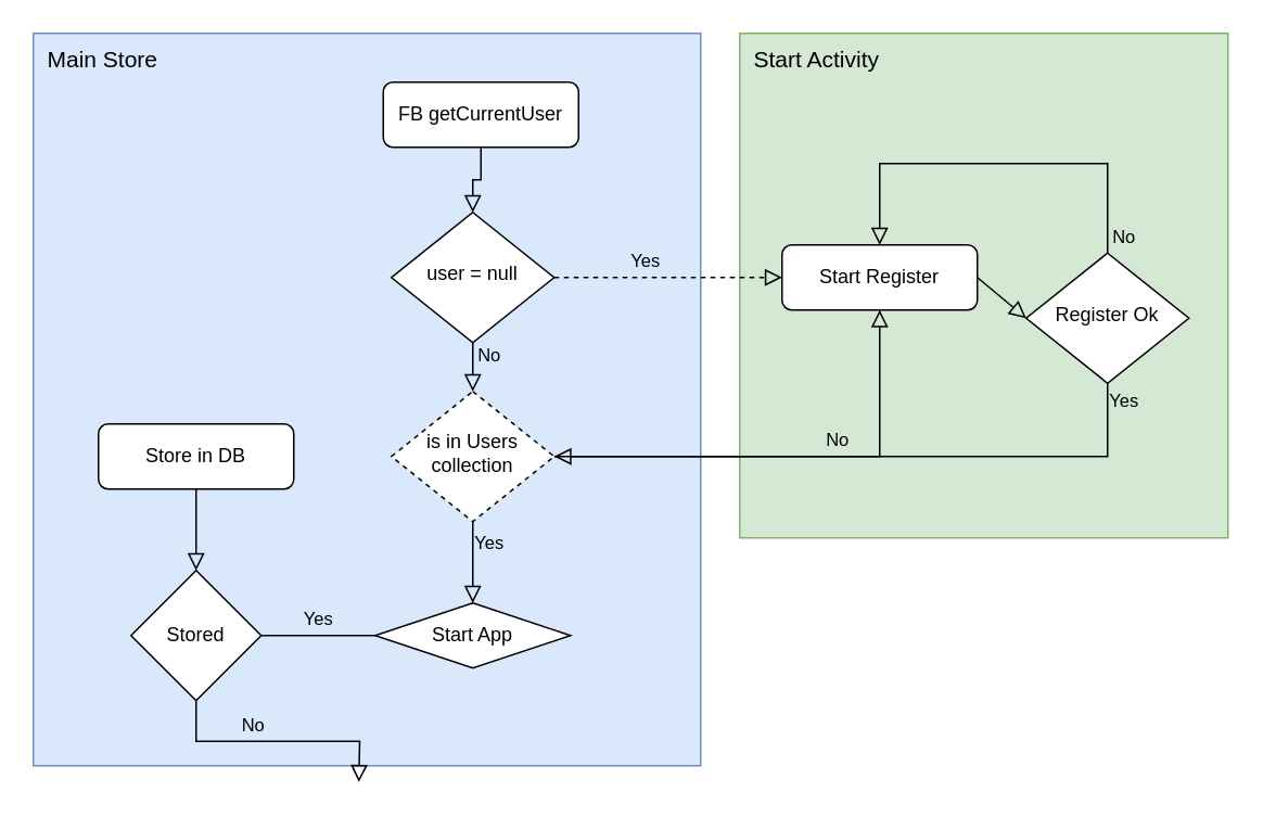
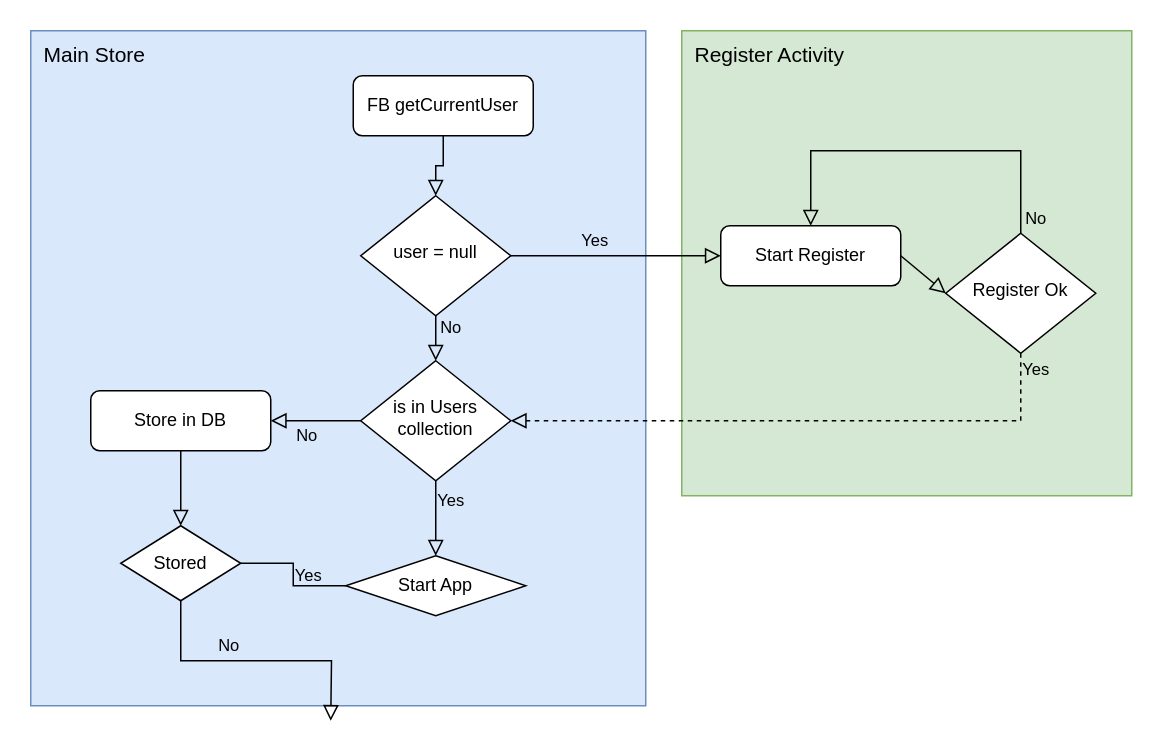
- <mxCell id="2" value="&lt;div style=&quot;font-size: 14px;&quot;&gt;&lt;span style=&quot;font-size: 14px;&quot;&gt;Start Activity&lt;/span&gt;&lt;/div&gt;" style="rounded=0;whiteSpace=wrap;html=1;verticalAlign=top;align=left;spacingLeft=7;spacingTop=1;fontSize=14;fillColor=#d5e8d4;strokeColor=#82b366;" vertex="1" parent="1"><mxGeometry x="454" y="20" width="300" height="310" as="geometry" /></mxCell>
+ <mxCell id="2" value="&lt;div style=&quot;font-size: 14px;&quot;&gt;&lt;span style=&quot;font-size: 14px;&quot;&gt;Register Activity&lt;/span&gt;&lt;/div&gt;" style="rounded=0;whiteSpace=wrap;html=1;verticalAlign=top;align=left;spacingLeft=7;spacingTop=1;fontSize=14;fillColor=#d5e8d4;strokeColor=#82b366;" vertex="1" parent="1"><mxGeometry x="454" y="20" width="300" height="310" as="geometry" /></mxCell>
- <mxCell id="6" value="Yes" style="rounded=0;html=1;jettySize=auto;orthogonalLoop=1;fontSize=11;endArrow=block;endFill=0;endSize=8;strokeWidth=1;shadow=0;labelBackgroundColor=none;edgeStyle=orthogonalEdgeStyle;entryX=0;entryY=0.5;entryDx=0;entryDy=0;dashed=1;" parent="1" source="8" target="9" edge="1"><mxGeometry x="-0.2" y="10" relative="1" as="geometry"><mxPoint as="offset" /><Array as="points"><mxPoint x="390" y="170" /><mxPoint x="390" y="170" /></Array></mxGeometry></mxCell>
+ <mxCell id="6" value="Yes" style="rounded=0;html=1;jettySize=auto;orthogonalLoop=1;fontSize=11;endArrow=block;endFill=0;endSize=8;strokeWidth=1;shadow=0;labelBackgroundColor=none;edgeStyle=orthogonalEdgeStyle;entryX=0;entryY=0.5;entryDx=0;entryDy=0;" parent="1" source="8" target="9" edge="1"><mxGeometry x="-0.2" y="10" relative="1" as="geometry"><mxPoint as="offset" /><Array as="points"><mxPoint x="390" y="170" /><mxPoint x="390" y="170" /></Array></mxGeometry></mxCell>
- <mxCell id="10" value="No" style="rounded=0;html=1;jettySize=auto;orthogonalLoop=1;fontSize=11;endArrow=block;endFill=0;endSize=8;strokeWidth=1;shadow=0;labelBackgroundColor=none;edgeStyle=orthogonalEdgeStyle;" parent="1" source="12" target="9" edge="1"><mxGeometry x="0.199" y="10" relative="1" as="geometry"><mxPoint as="offset" /></mxGeometry></mxCell>
+ <mxCell id="10" value="No" style="rounded=0;html=1;jettySize=auto;orthogonalLoop=1;fontSize=11;endArrow=block;endFill=0;endSize=8;strokeWidth=1;shadow=0;labelBackgroundColor=none;edgeStyle=orthogonalEdgeStyle;" parent="1" source="12" target="13" edge="1"><mxGeometry x="0.199" y="10" relative="1" as="geometry"><mxPoint as="offset" /></mxGeometry></mxCell>
- <mxCell id="12" value="is in Users collection" style="rhombus;whiteSpace=wrap;html=1;shadow=0;fontFamily=Helvetica;fontSize=12;align=center;strokeWidth=1;spacing=6;spacingTop=-4;dashed=1;" parent="1" vertex="1"><mxGeometry x="240" y="240" width="100" height="80" as="geometry" /></mxCell>
+ <mxCell id="12" value="is in Users collection" style="rhombus;whiteSpace=wrap;html=1;shadow=0;fontFamily=Helvetica;fontSize=12;align=center;strokeWidth=1;spacing=6;spacingTop=-4;" parent="1" vertex="1"><mxGeometry x="240" y="240" width="100" height="80" as="geometry" /></mxCell>
- <mxCell id="19" value="Yes" style="endArrow=block;html=1;rounded=0;shadow=0;labelBackgroundColor=none;endSize=8;strokeWidth=1;endFill=0;exitX=0.5;exitY=1;exitDx=0;exitDy=0;entryX=1;entryY=0.5;entryDx=0;entryDy=0;" parent="1" source="16" target="12" edge="1"><mxGeometry x="-0.943" y="10" width="50" height="50" relative="1" as="geometry"><mxPoint x="590" y="180" as="sourcePoint" /><mxPoint x="590" y="320" as="targetPoint" /><Array as="points"><mxPoint x="680" y="280" /></Array><mxPoint as="offset" /></mxGeometry></mxCell>
+ <mxCell id="19" value="Yes" style="endArrow=block;html=1;rounded=0;shadow=0;labelBackgroundColor=none;endSize=8;strokeWidth=1;endFill=0;exitX=0.5;exitY=1;exitDx=0;exitDy=0;entryX=1;entryY=0.5;entryDx=0;entryDy=0;dashed=1;" parent="1" source="16" target="12" edge="1"><mxGeometry x="-0.943" y="10" width="50" height="50" relative="1" as="geometry"><mxPoint x="590" y="180" as="sourcePoint" /><mxPoint x="590" y="320" as="targetPoint" /><Array as="points"><mxPoint x="680" y="280" /></Array><mxPoint as="offset" /></mxGeometry></mxCell>
- <mxCell id="20" value="Stored" style="rhombus;whiteSpace=wrap;html=1;" parent="1" vertex="1"><mxGeometry x="80" y="350" width="80" height="80" as="geometry" /></mxCell>
+ <mxCell id="20" value="Stored" style="rhombus;whiteSpace=wrap;html=1;" parent="1" vertex="1"><mxGeometry x="80" y="350" width="80" height="50" as="geometry" /></mxCell>
